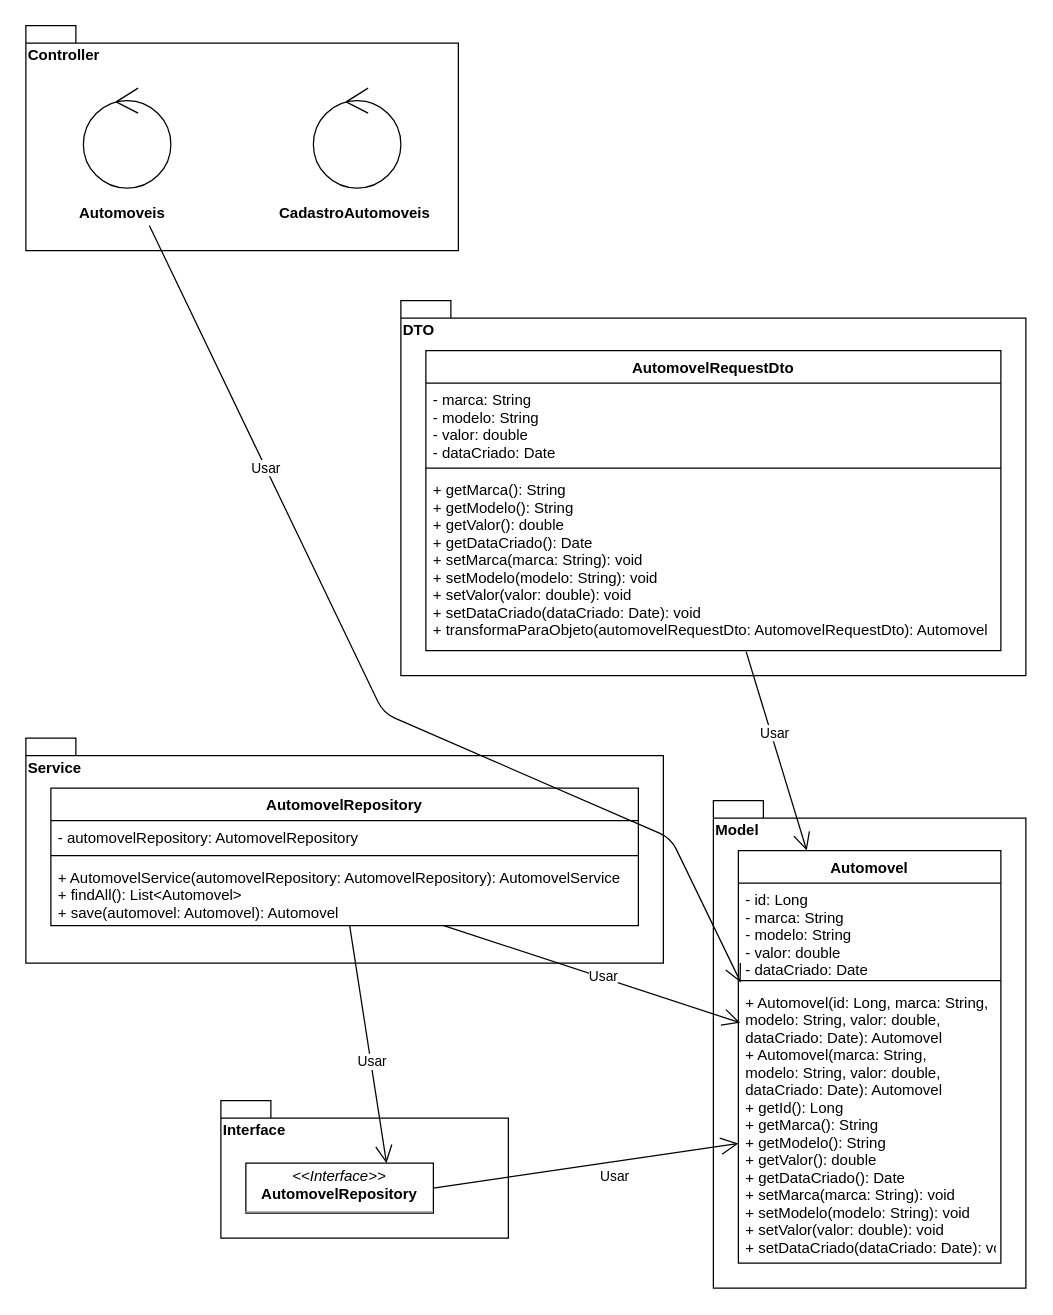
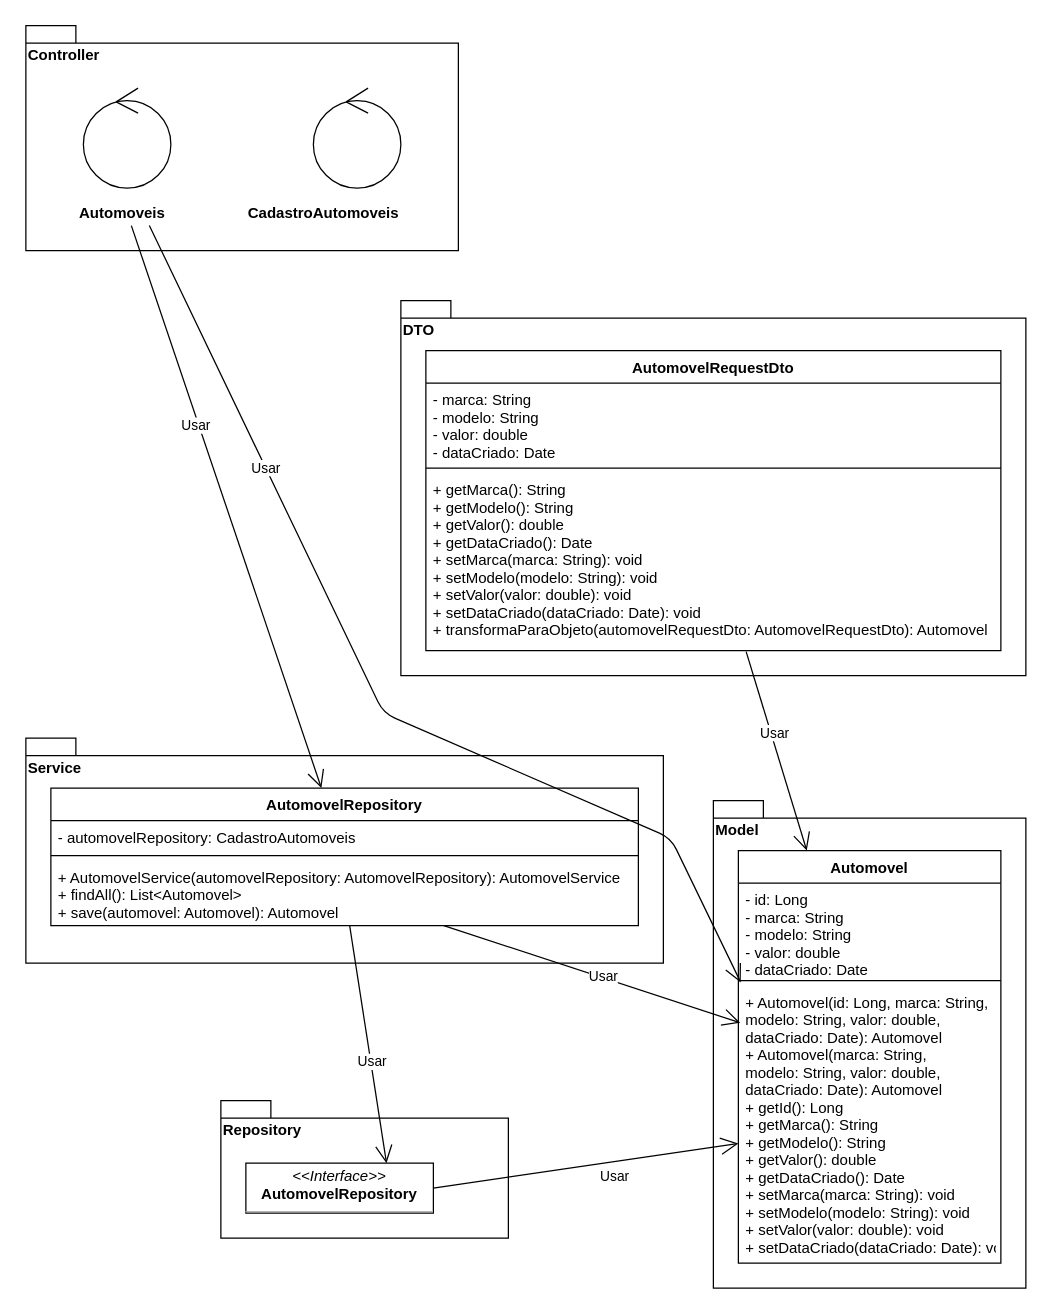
- <mxCell id="30" value="CadastroAutomoveis" style="text;html=1;align=left;verticalAlign=middle;resizable=0;points=[];autosize=1;fontStyle=1" vertex="1" parent="1"><mxGeometry x="221" y="160" width="140" height="20" as="geometry" /></mxCell>
+ <mxCell id="30" value="CadastroAutomoveis" style="text;html=1;align=left;verticalAlign=middle;resizable=0;points=[];autosize=1;fontStyle=1" vertex="1" parent="1"><mxGeometry x="196" y="160" width="140" height="20" as="geometry" /></mxCell>
+ <mxCell id="16" value="" style="endArrow=open;endFill=1;endSize=12;html=1;" parent="1" source="8" target="22" edge="1"><mxGeometry width="160" relative="1" as="geometry"><mxPoint x="728.87" y="270" as="sourcePoint" /><mxPoint x="620" y="360" as="targetPoint" /></mxGeometry></mxCell>
+ <mxCell id="17" value="Usar" style="edgeLabel;html=1;align=center;verticalAlign=middle;resizable=0;points=[];" parent="16" vertex="1" connectable="0"><mxGeometry x="-0.061" y="1" relative="1" as="geometry"><mxPoint x="-20.71" y="-50.95" as="offset" /></mxGeometry></mxCell>
- <mxCell id="23" value="- automovelRepository: AutomovelRepository" style="text;strokeColor=none;fillColor=none;align=left;verticalAlign=top;spacingLeft=4;spacingRight=4;overflow=hidden;rotatable=0;points=[[0,0.5],[1,0.5]];portConstraint=eastwest;" parent="22" vertex="1"><mxGeometry y="26" width="470" height="24" as="geometry" /></mxCell>
+ <mxCell id="23" value="- automovelRepository: CadastroAutomoveis" style="text;strokeColor=none;fillColor=none;align=left;verticalAlign=top;spacingLeft=4;spacingRight=4;overflow=hidden;rotatable=0;points=[[0,0.5],[1,0.5]];portConstraint=eastwest;" parent="22" vertex="1"><mxGeometry y="26" width="470" height="24" as="geometry" /></mxCell>
- <mxCell id="4" value="Interface" style="shape=folder;fontStyle=1;spacingTop=10;tabWidth=40;tabHeight=14;tabPosition=left;html=1;align=left;verticalAlign=top;" parent="1" vertex="1"><mxGeometry x="176" y="880" width="230" height="110" as="geometry" /></mxCell>
+ <mxCell id="4" value="Repository" style="shape=folder;fontStyle=1;spacingTop=10;tabWidth=40;tabHeight=14;tabPosition=left;html=1;align=left;verticalAlign=top;" parent="1" vertex="1"><mxGeometry x="176" y="880" width="230" height="110" as="geometry" /></mxCell>
